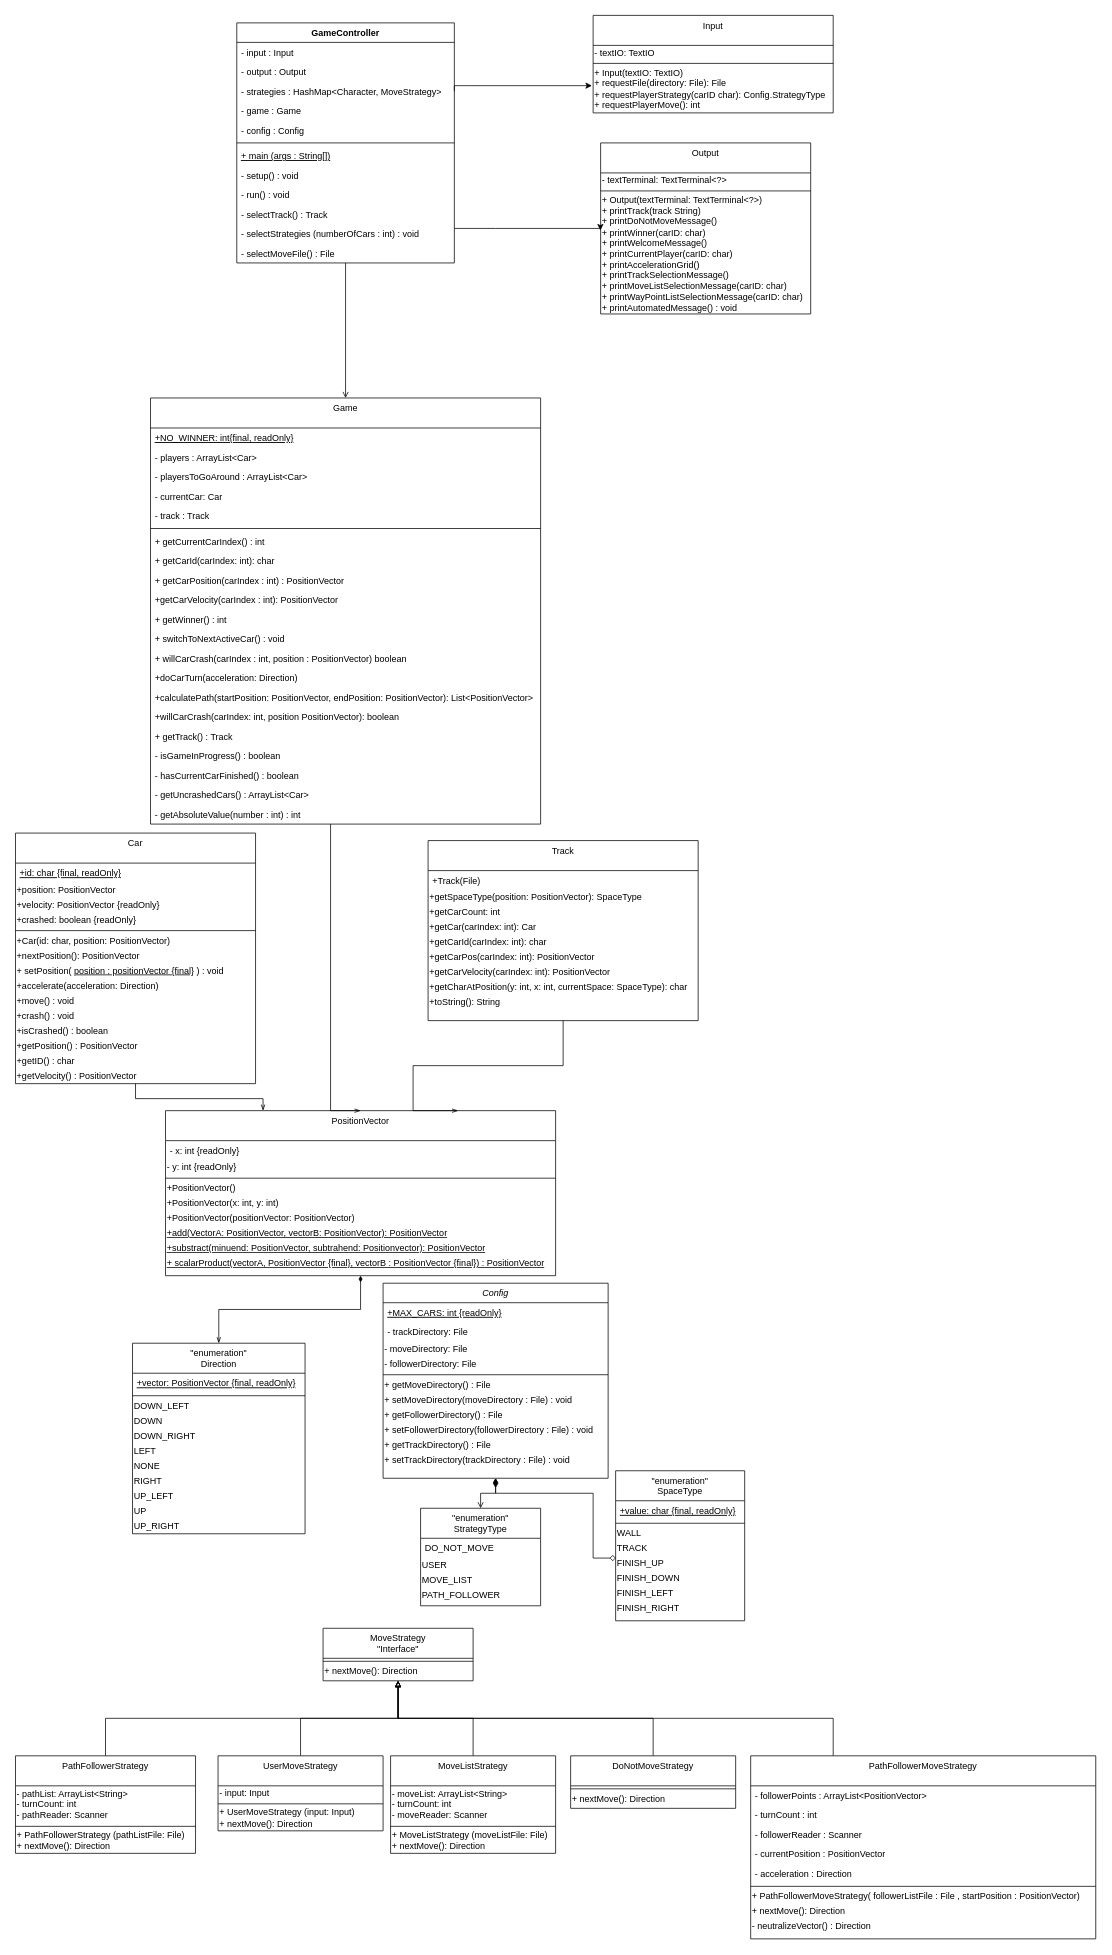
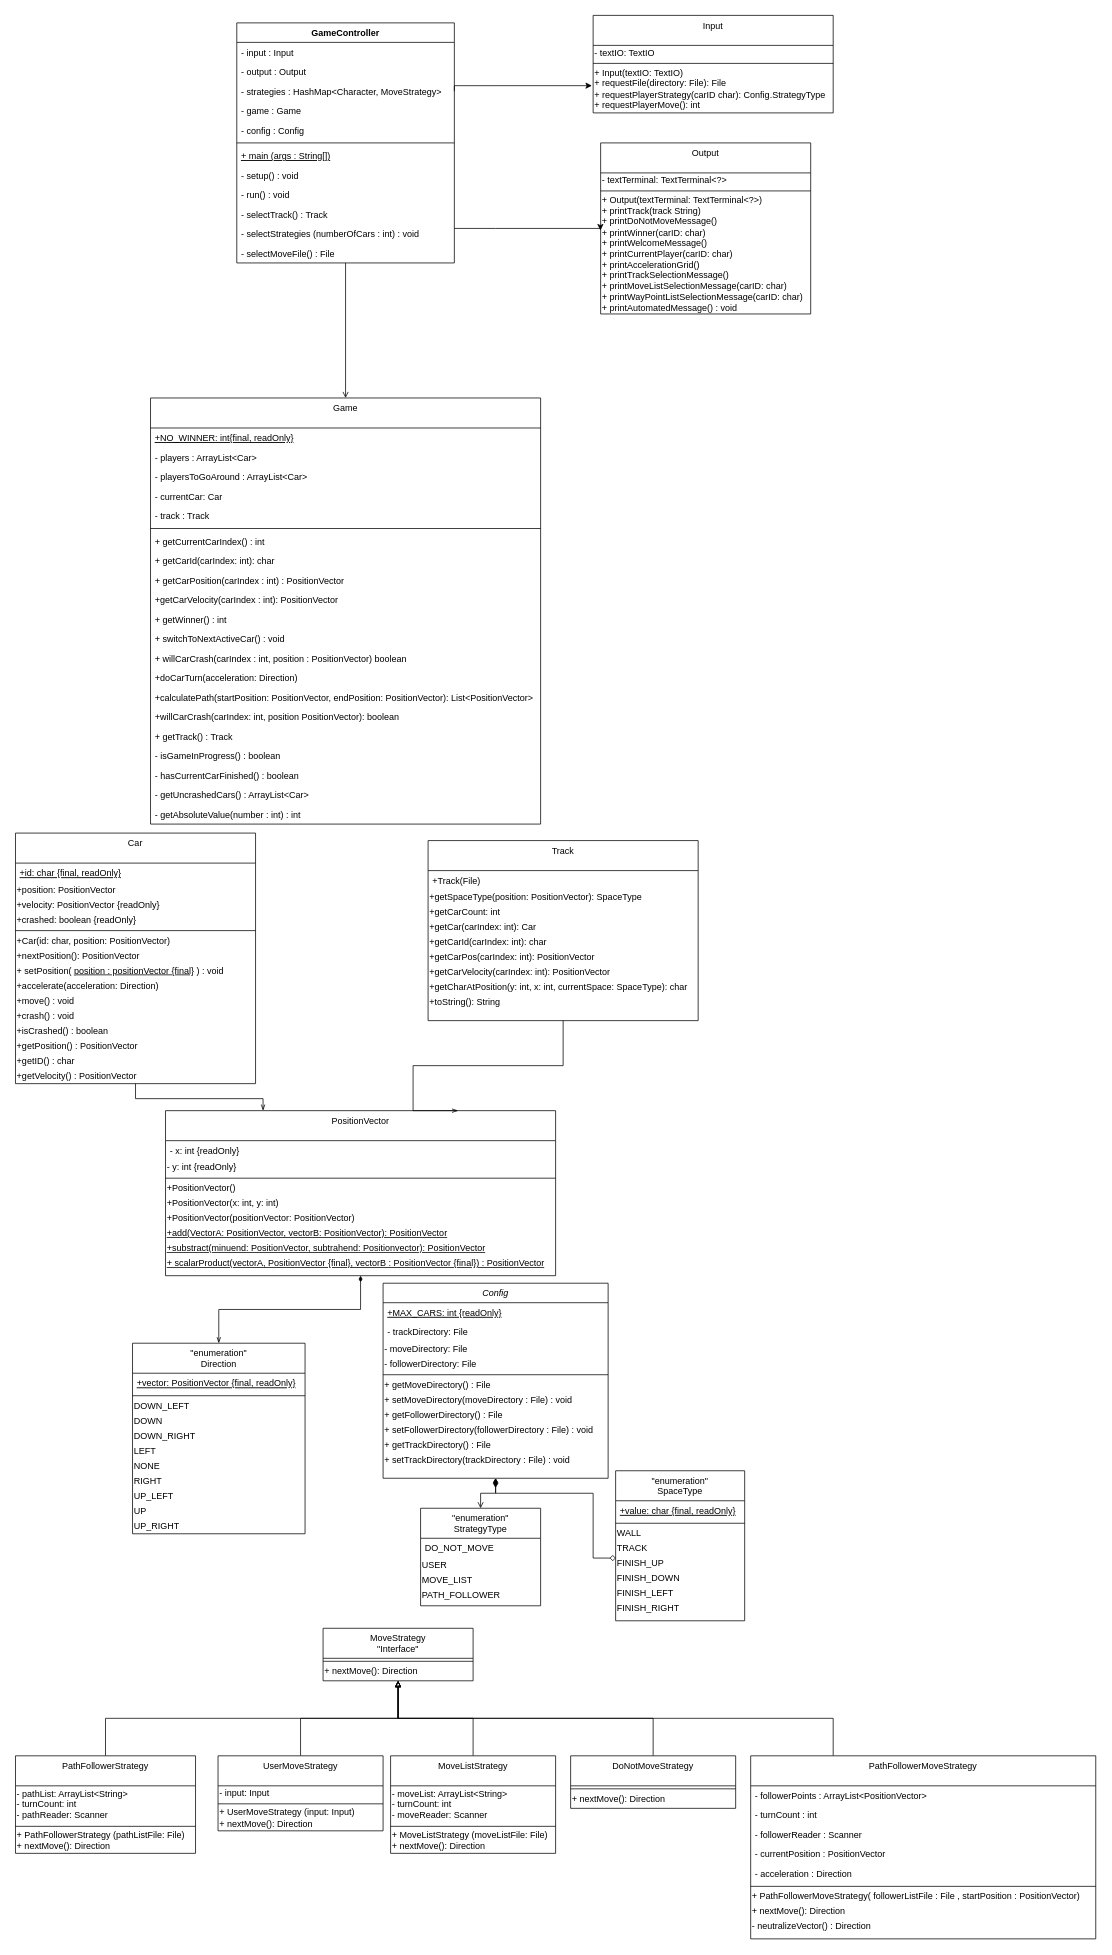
- <mxCell id="81" style="edgeStyle=orthogonalEdgeStyle;rounded=0;orthogonalLoop=1;jettySize=auto;html=1;entryX=0.5;entryY=0;entryDx=0;entryDy=0;startArrow=none;startFill=0;endArrow=openThin;endFill=0;" edge="1" parent="1" source="82" target="43"><mxGeometry relative="1" as="geometry"><Array as="points"><mxPoint x="440" y="1190" /><mxPoint x="440" y="1190" /></Array></mxGeometry></mxCell>
